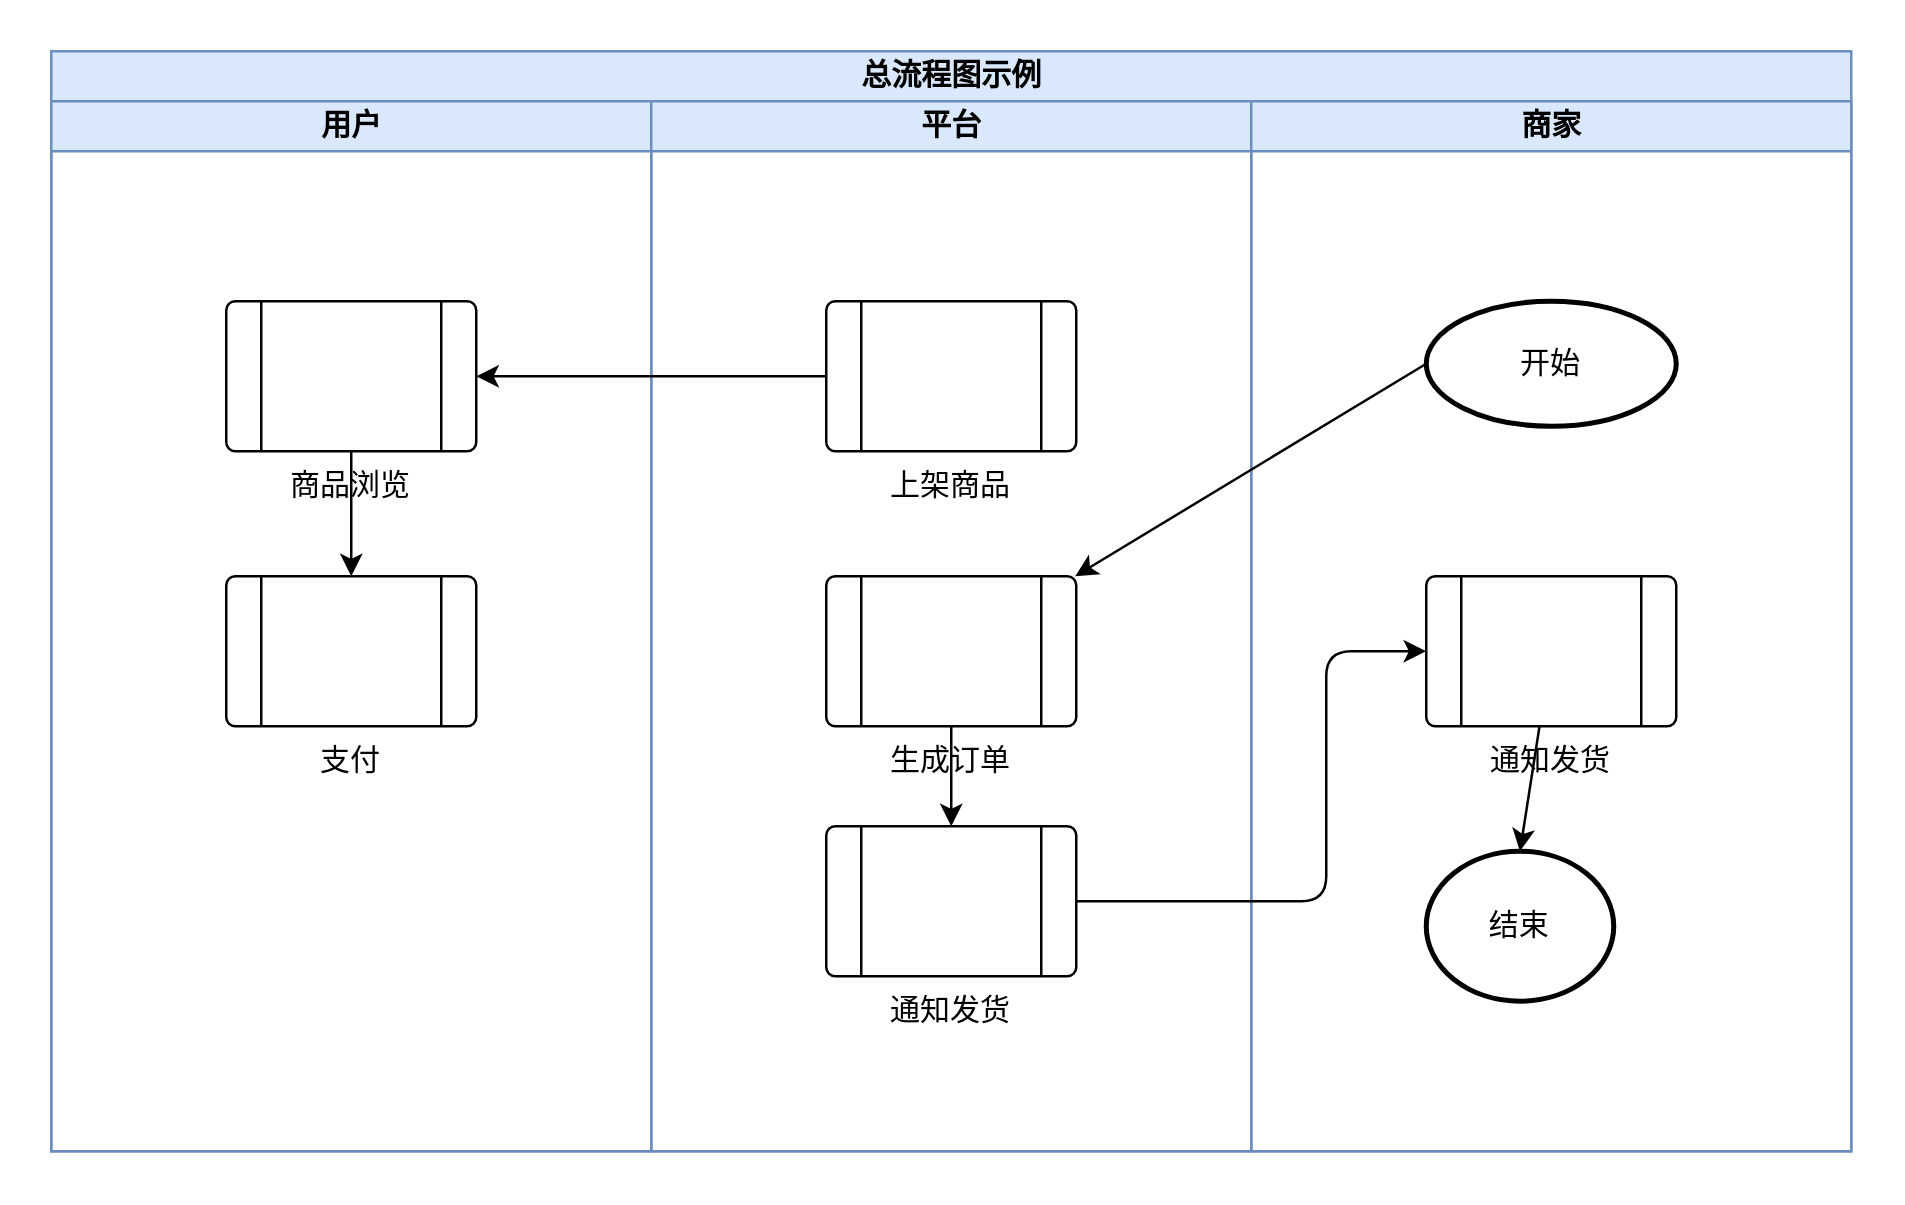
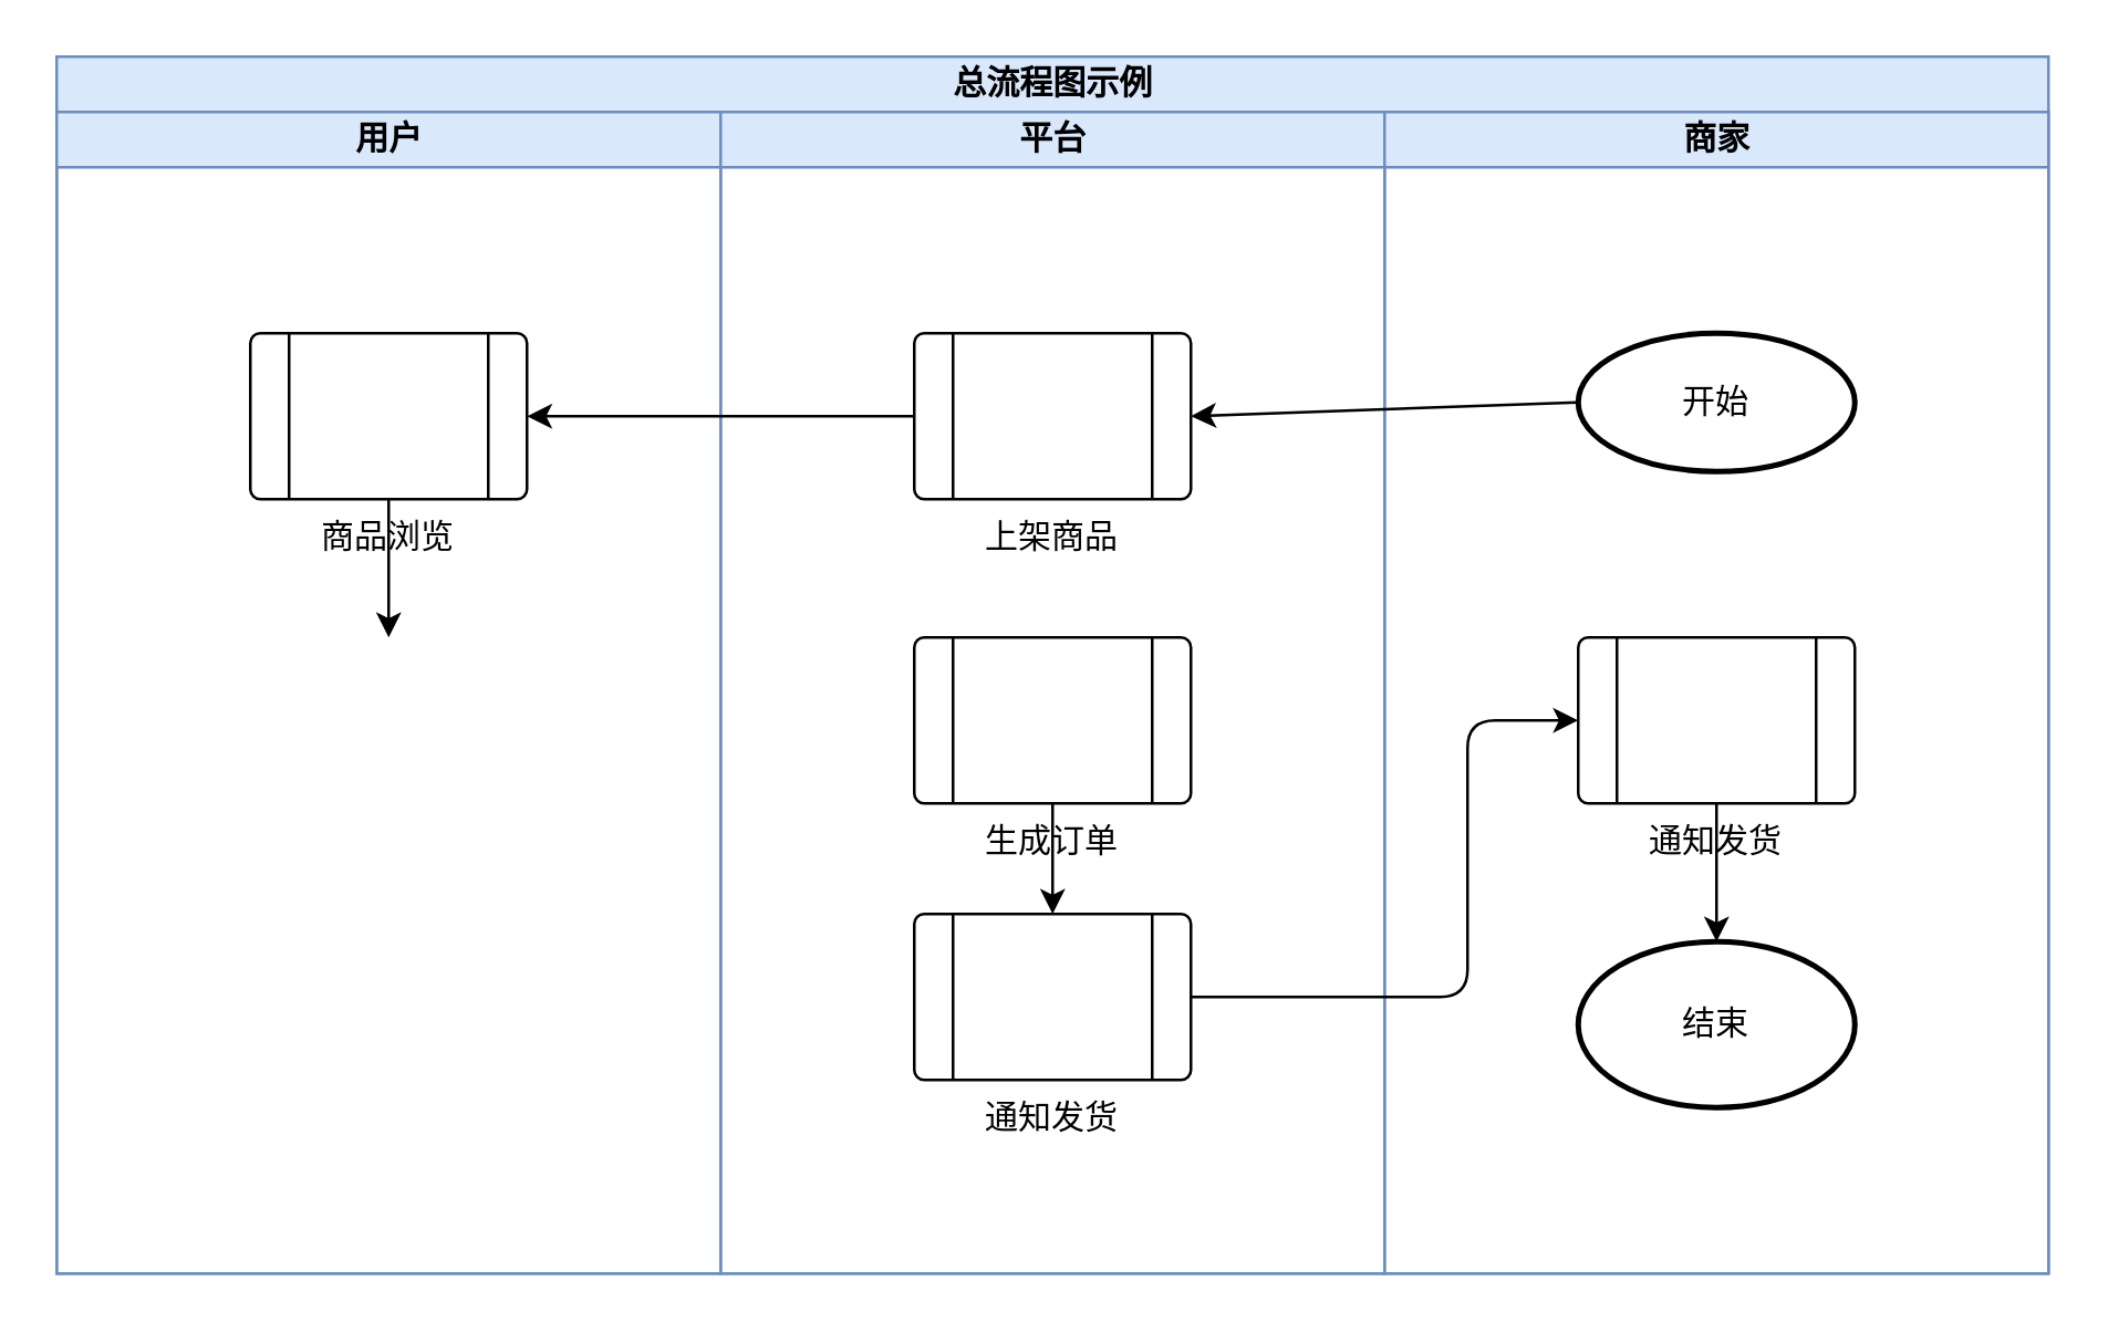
- <mxCell id="17" style="edgeStyle=none;html=1;exitX=0;exitY=0.5;exitDx=0;exitDy=0;exitPerimeter=0;fontFamily=仿宋;" edge="1" parent="2" source="13" target="10"><mxGeometry relative="1" as="geometry" /></mxCell>
+ <mxCell id="17" style="edgeStyle=none;html=1;exitX=0;exitY=0.5;exitDx=0;exitDy=0;exitPerimeter=0;entryX=1;entryY=0.5;entryDx=0;entryDy=0;fontFamily=仿宋;" edge="1" parent="2" source="13" target="8"><mxGeometry relative="1" as="geometry" /></mxCell>
- <mxCell id="6" value="支付" style="verticalLabelPosition=bottom;verticalAlign=top;html=1;shape=process;whiteSpace=wrap;rounded=1;size=0.14;arcSize=6;align=center;fontFamily=仿宋;" vertex="1" parent="3"><mxGeometry x="70" y="190" width="100" height="60" as="geometry" /></mxCell>
- <mxCell id="16" value="结束" style="strokeWidth=2;html=1;shape=mxgraph.flowchart.start_1;whiteSpace=wrap;fontFamily=仿宋;" vertex="1" parent="12"><mxGeometry x="70" y="300" width="75" height="60" as="geometry" /></mxCell>
+ <mxCell id="16" value="结束" style="strokeWidth=2;html=1;shape=mxgraph.flowchart.start_1;whiteSpace=wrap;fontFamily=仿宋;" vertex="1" parent="12"><mxGeometry x="70" y="300" width="100" height="60" as="geometry" /></mxCell>
